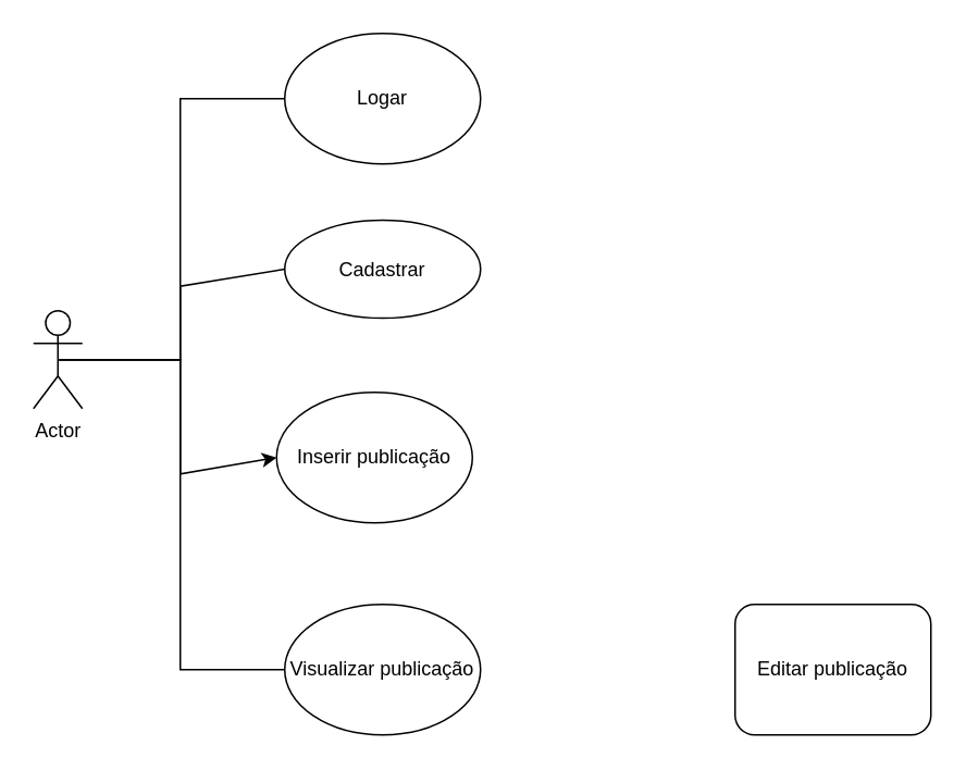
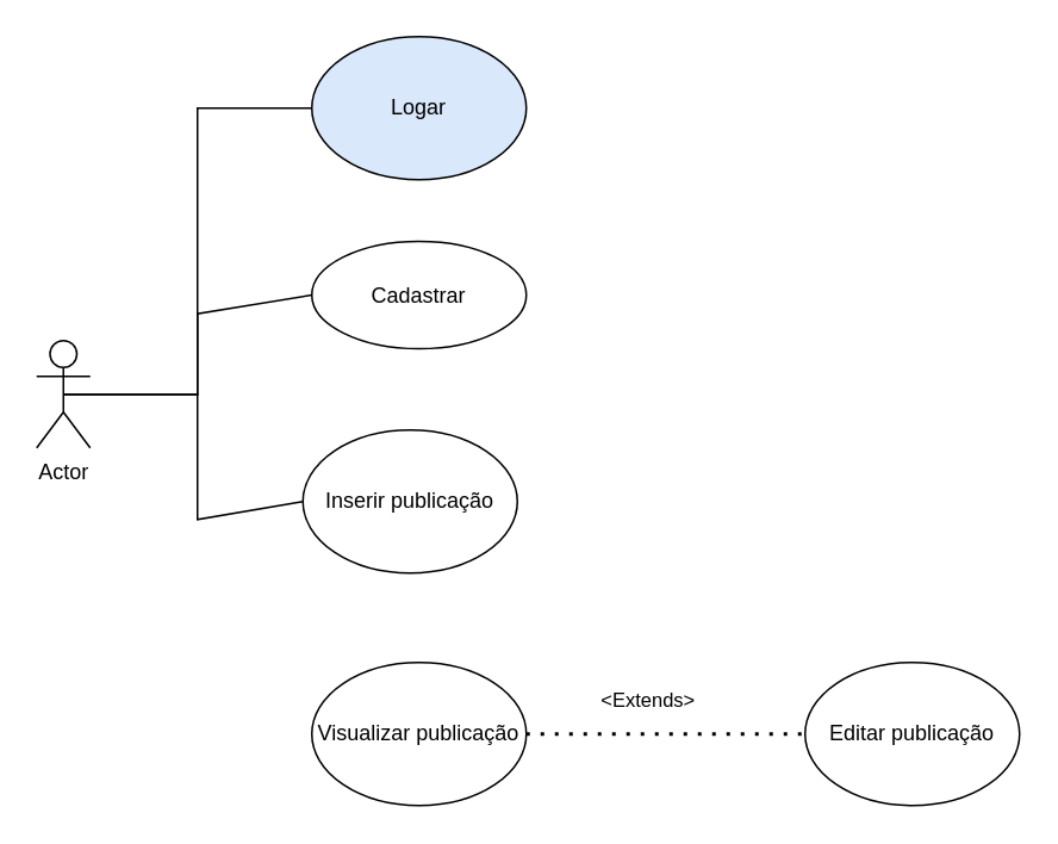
- <mxCell id="2" value="Logar" style="ellipse;whiteSpace=wrap;html=1;" vertex="1" parent="1"><mxGeometry x="174" y="20" width="120" height="80" as="geometry" /></mxCell>
+ <mxCell id="2" value="Logar" style="ellipse;whiteSpace=wrap;html=1;fillColor=#dae8fc;" vertex="1" parent="1"><mxGeometry x="174" y="20" width="120" height="80" as="geometry" /></mxCell>
- <mxCell id="9" value="" style="endArrow=classic;html=1;rounded=0;exitX=0.5;exitY=0.5;exitDx=0;exitDy=0;exitPerimeter=0;entryX=0;entryY=0.5;entryDx=0;entryDy=0;" edge="1" parent="1" source="3" target="5"><mxGeometry width="50" height="50" relative="1" as="geometry"><mxPoint x="240" y="180" as="sourcePoint" /><mxPoint x="290" y="130" as="targetPoint" /><Array as="points"><mxPoint x="110" y="220" /><mxPoint x="110" y="290" /></Array></mxGeometry></mxCell>
+ <mxCell id="9" value="" style="endArrow=none;html=1;rounded=0;exitX=0.5;exitY=0.5;exitDx=0;exitDy=0;exitPerimeter=0;entryX=0;entryY=0.5;entryDx=0;entryDy=0;" edge="1" parent="1" source="3" target="5"><mxGeometry width="50" height="50" relative="1" as="geometry"><mxPoint x="240" y="180" as="sourcePoint" /><mxPoint x="290" y="130" as="targetPoint" /><Array as="points"><mxPoint x="110" y="220" /><mxPoint x="110" y="290" /></Array></mxGeometry></mxCell>
- <mxCell id="11" value="" style="endArrow=none;html=1;rounded=0;exitX=0.5;exitY=0.5;exitDx=0;exitDy=0;exitPerimeter=0;entryX=0;entryY=0.5;entryDx=0;entryDy=0;" edge="1" parent="1" source="3" target="6"><mxGeometry width="50" height="50" relative="1" as="geometry"><mxPoint x="240" y="180" as="sourcePoint" /><mxPoint x="290" y="130" as="targetPoint" /><Array as="points"><mxPoint x="110" y="220" /><mxPoint x="110" y="410" /></Array></mxGeometry></mxCell>
+ <mxCell id="12" value="" style="endArrow=none;dashed=1;html=1;dashPattern=1 3;strokeWidth=2;rounded=0;exitX=1;exitY=0.5;exitDx=0;exitDy=0;entryX=0;entryY=0.5;entryDx=0;entryDy=0;" edge="1" parent="1" source="6" target="7"><mxGeometry width="50" height="50" relative="1" as="geometry"><mxPoint x="240" y="180" as="sourcePoint" /><mxPoint x="290" y="130" as="targetPoint" /></mxGeometry></mxCell>
+ <mxCell id="13" value="&amp;lt;Extends&amp;gt;" style="edgeLabel;html=1;align=center;verticalAlign=middle;resizable=0;points=[];" vertex="1" connectable="0" parent="12"><mxGeometry x="-0.005" y="1" relative="1" as="geometry"><mxPoint x="-11" y="-19" as="offset" /></mxGeometry></mxCell>
- <mxCell id="7" value="Editar publicação" style="whiteSpace=wrap;html=1;rounded=1;" vertex="1" parent="1"><mxGeometry x="450" y="370" width="120" height="80" as="geometry" /></mxCell>
+ <mxCell id="7" value="Editar publicação" style="ellipse;whiteSpace=wrap;html=1;" vertex="1" parent="1"><mxGeometry x="450" y="370" width="120" height="80" as="geometry" /></mxCell>
